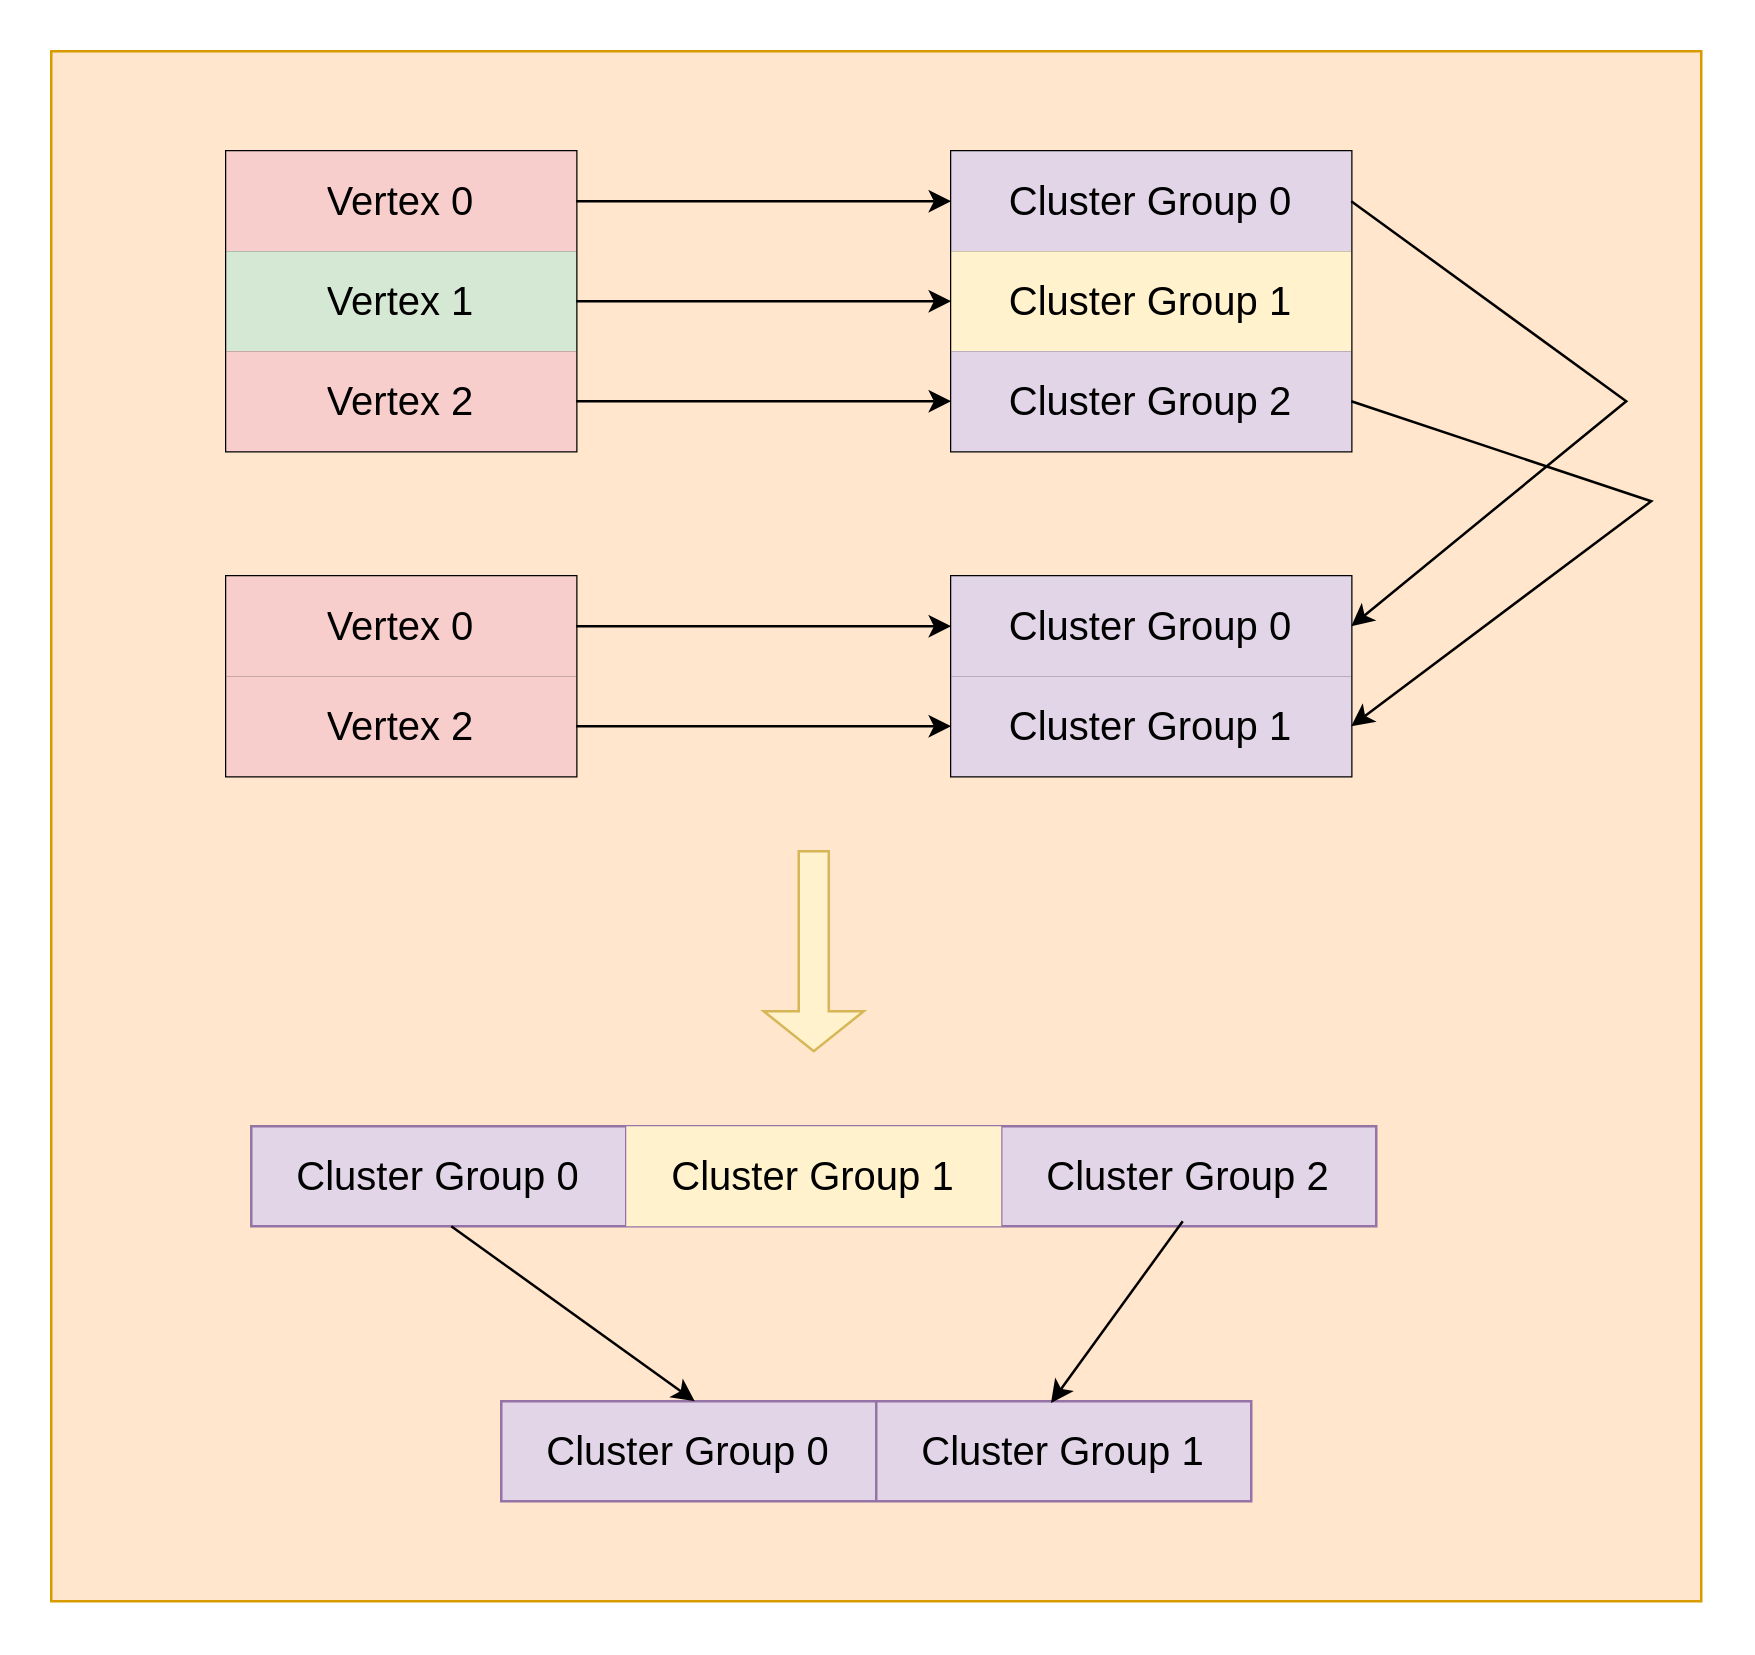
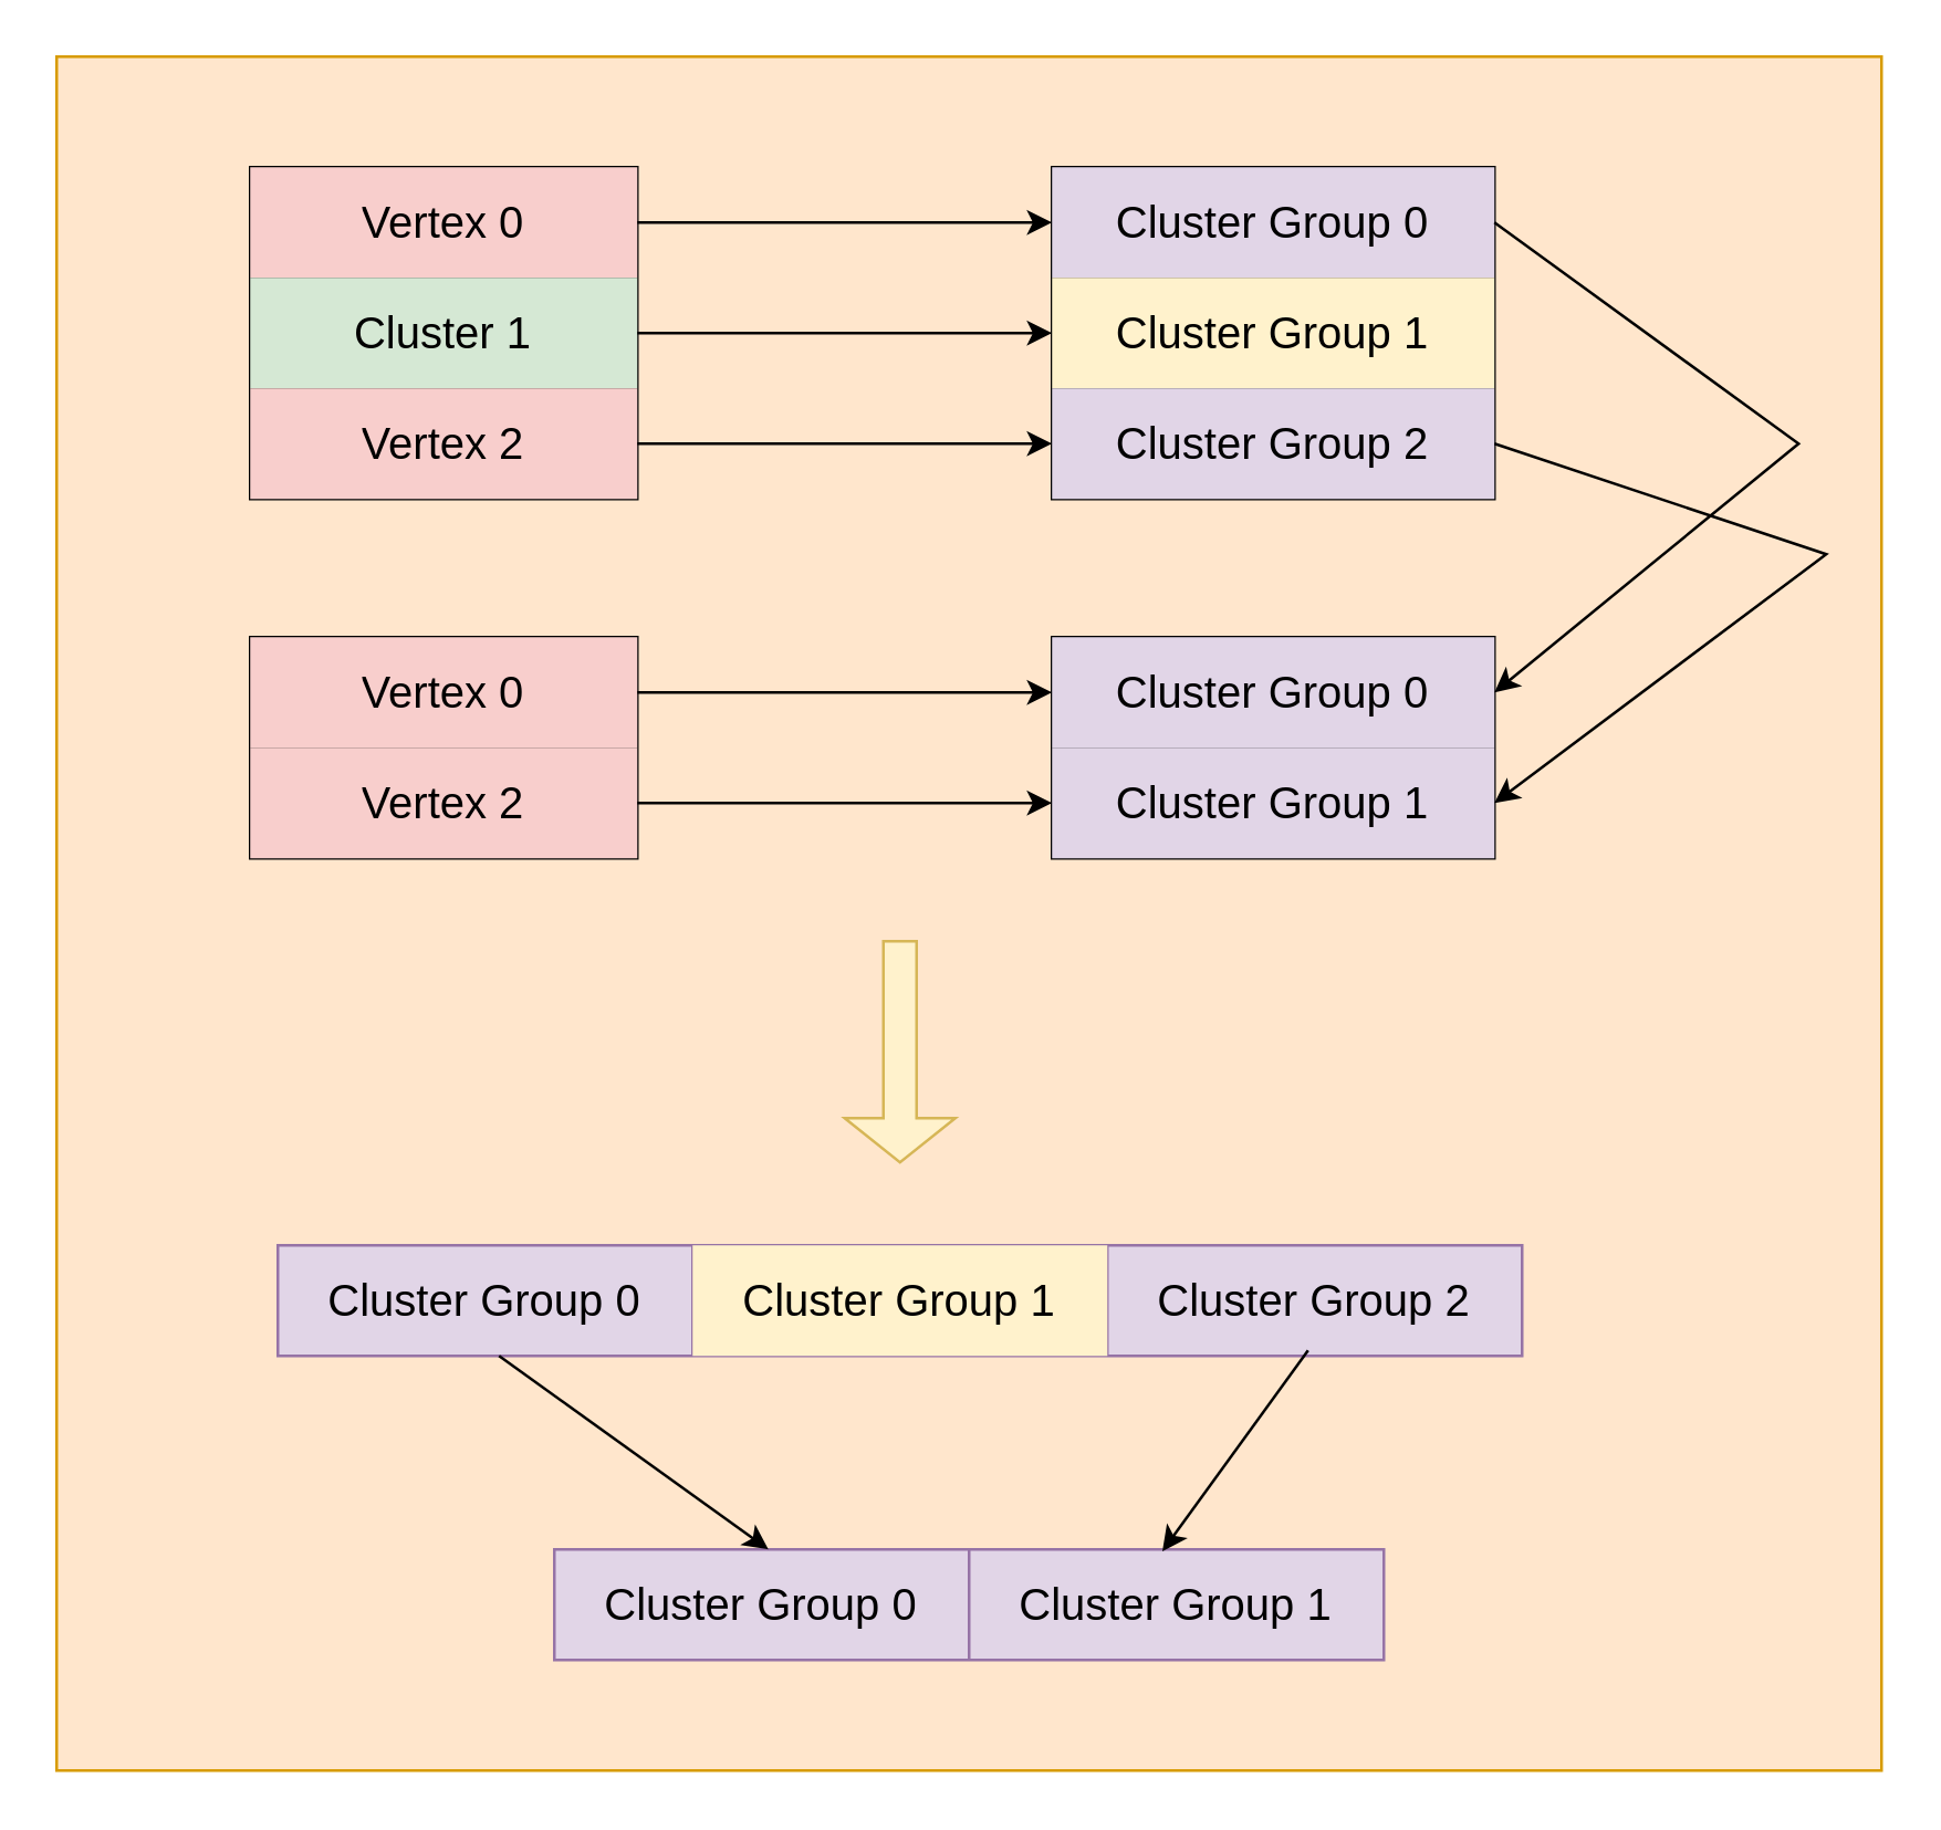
- <mxCell id="19" value="Vertex 1" style="shape=partialRectangle;html=1;whiteSpace=wrap;connectable=0;strokeColor=#82b366;overflow=hidden;fillColor=#d5e8d4;top=0;left=0;bottom=0;right=0;pointerEvents=1;fontSize=16;" vertex="1" parent="18"><mxGeometry width="140" height="40" as="geometry"><mxRectangle width="140" height="40" as="alternateBounds" /></mxGeometry></mxCell>
+ <mxCell id="19" value="Cluster 1" style="shape=partialRectangle;html=1;whiteSpace=wrap;connectable=0;strokeColor=#82b366;overflow=hidden;fillColor=#d5e8d4;top=0;left=0;bottom=0;right=0;pointerEvents=1;fontSize=16;" vertex="1" parent="18"><mxGeometry width="140" height="40" as="geometry"><mxRectangle width="140" height="40" as="alternateBounds" /></mxGeometry></mxCell>
